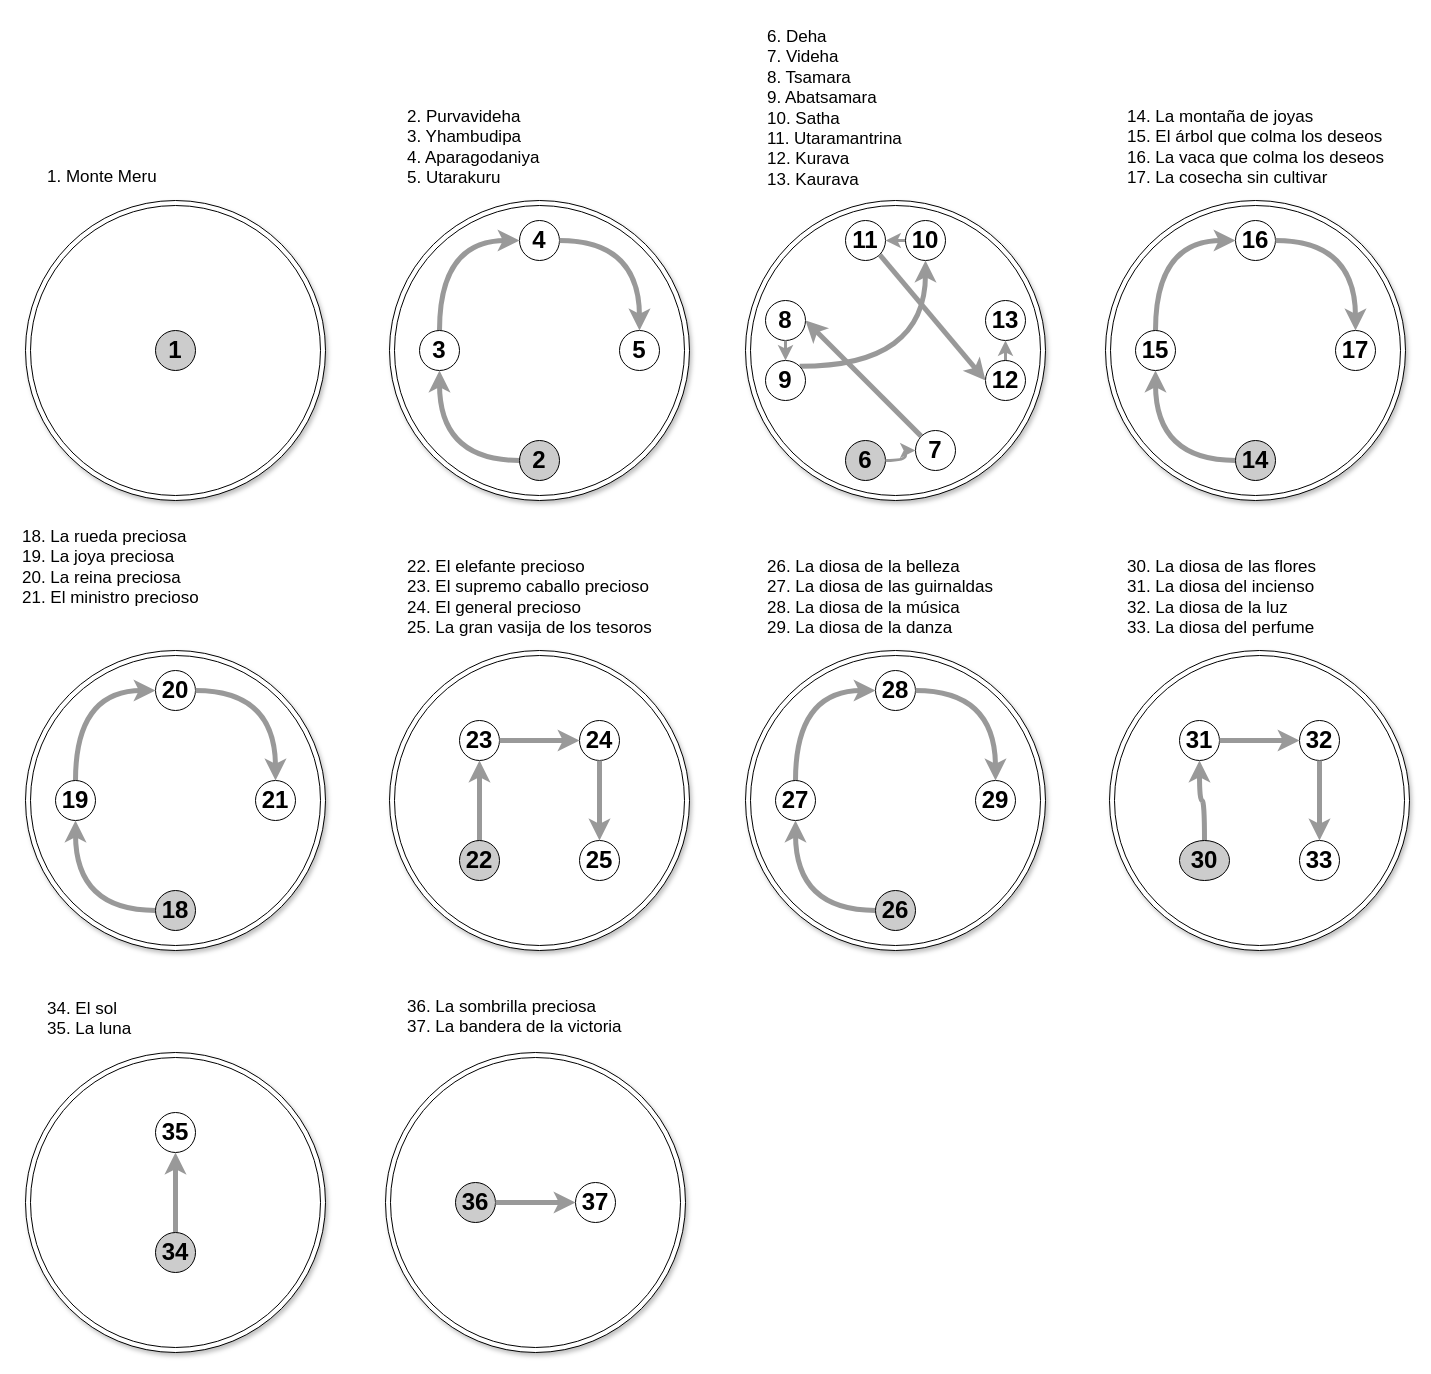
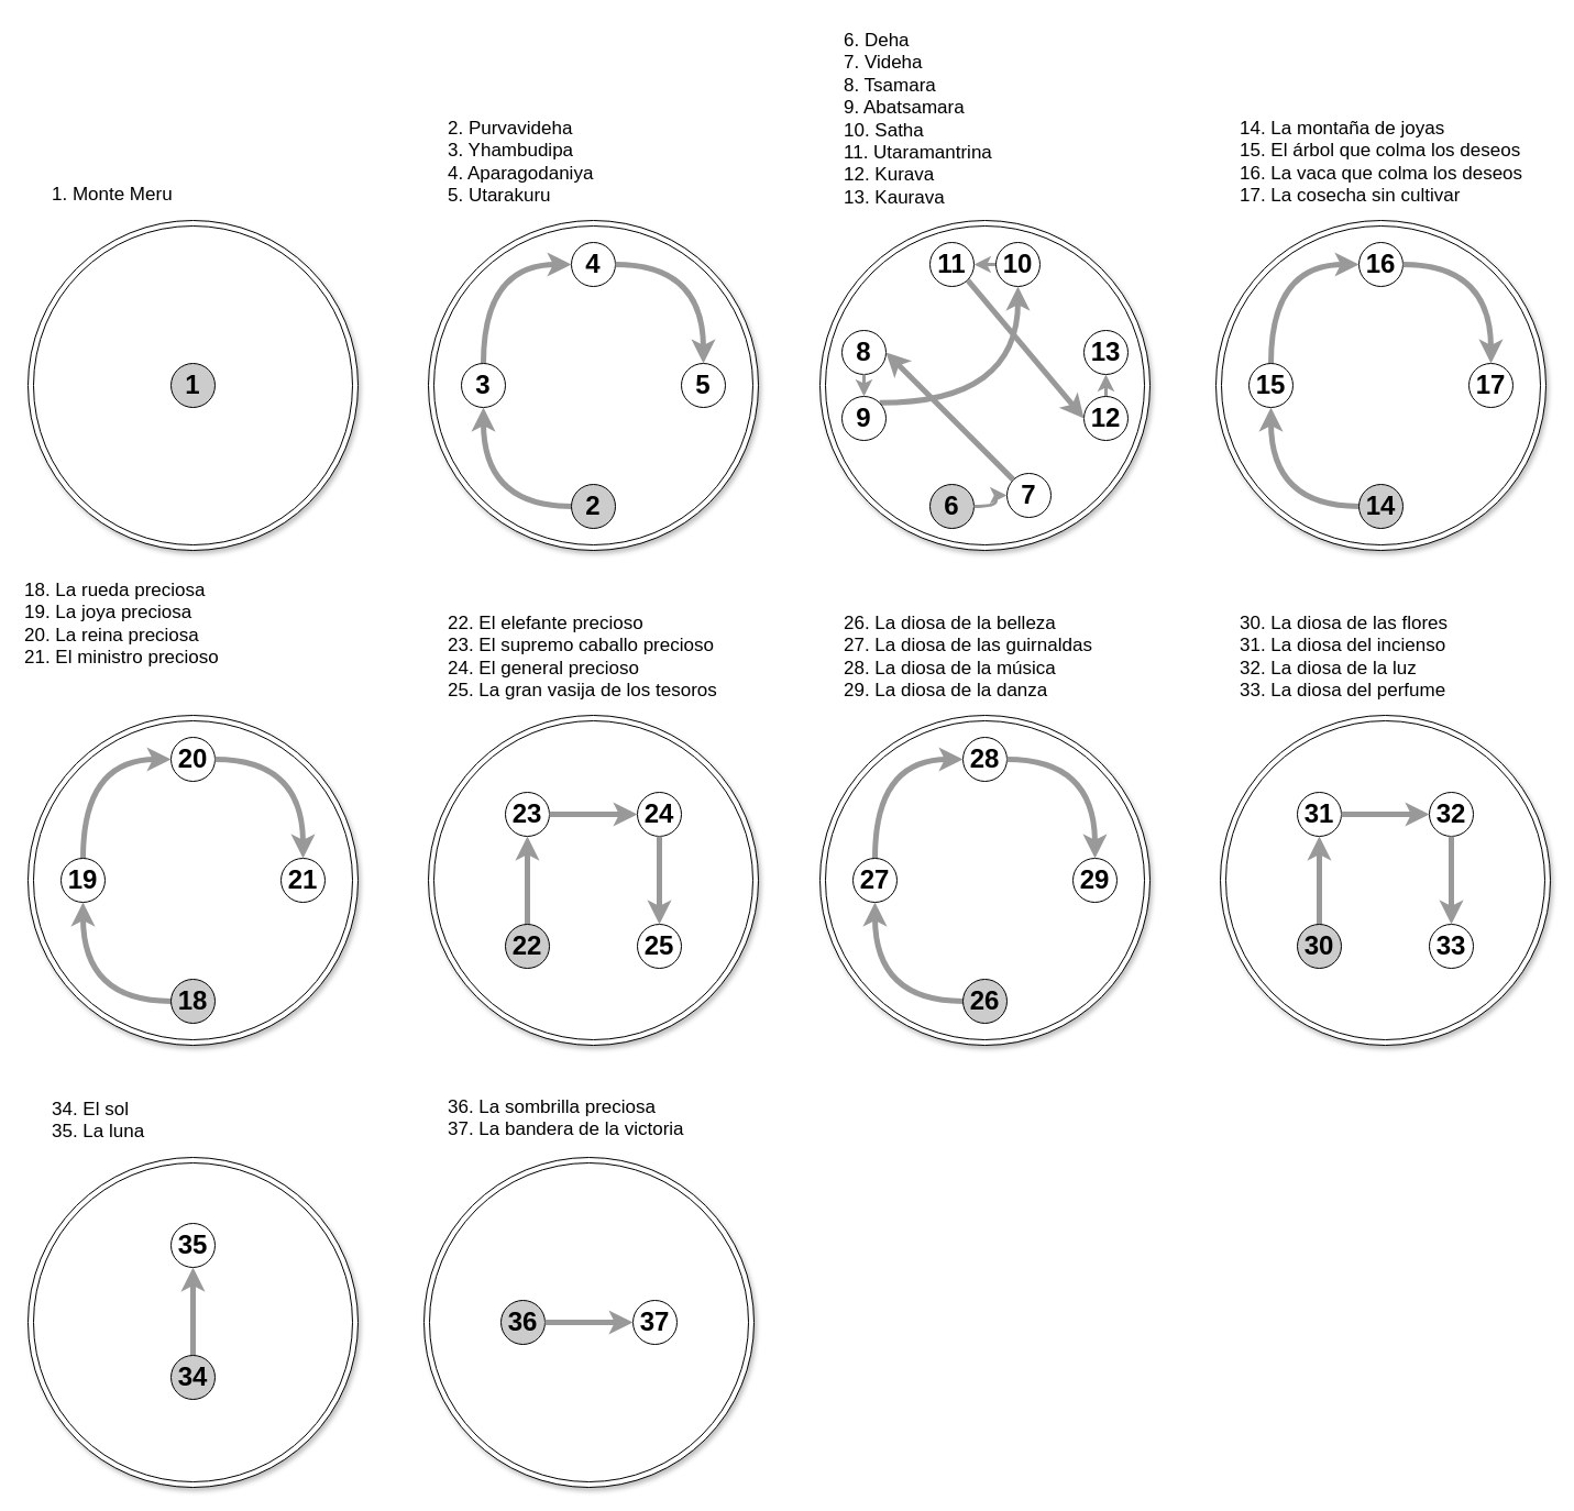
- <mxCell id="71" value="30" style="ellipse;whiteSpace=wrap;html=1;aspect=fixed;fontStyle=1;fillColor=#CCCCCC;fontSize=24;" parent="64" vertex="1"><mxGeometry x="70" y="190" width="50" height="40" as="geometry" /></mxCell>
+ <mxCell id="71" value="30" style="ellipse;whiteSpace=wrap;html=1;aspect=fixed;fontStyle=1;fillColor=#CCCCCC;fontSize=24;" parent="64" vertex="1"><mxGeometry x="70" y="190" width="40" height="40" as="geometry" /></mxCell>
